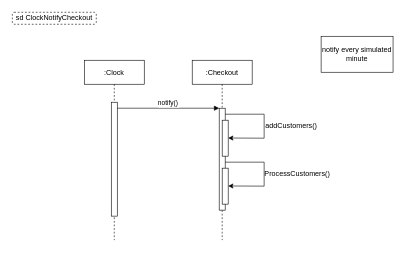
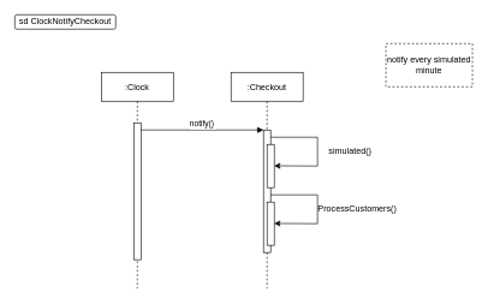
- <mxCell id="18" value="sd ClockNotifyCheckout" style="rounded=1;whiteSpace=wrap;html=1;dashed=1;" vertex="1" parent="1"><mxGeometry width="140" height="20" as="geometry" x="20" y="20" /></mxCell>
+ <mxCell id="18" value="sd ClockNotifyCheckout" style="rounded=1;whiteSpace=wrap;html=1;" vertex="1" parent="1"><mxGeometry width="140" height="20" as="geometry" x="20" y="20" /></mxCell>
- <mxCell id="17" value="notify every simulated minute" style="rounded=0;whiteSpace=wrap;html=1;" vertex="1" parent="1"><mxGeometry x="535" y="60" width="120" height="60" as="geometry" /></mxCell>
+ <mxCell id="17" value="notify every simulated minute" style="rounded=0;whiteSpace=wrap;html=1;dashed=1;" vertex="1" parent="1"><mxGeometry x="535" y="60" width="120" height="60" as="geometry" /></mxCell>
- <mxCell id="14" value="addCustomers()" style="text;html=1;align=center;verticalAlign=middle;resizable=0;points=[];autosize=1;strokeColor=none;fillColor=none;" vertex="1" parent="1"><mxGeometry x="435" y="200" width="100" height="20" as="geometry" /></mxCell>
+ <mxCell id="14" value="simulated()" style="text;html=1;align=center;verticalAlign=middle;resizable=0;points=[];autosize=1;strokeColor=none;fillColor=none;" vertex="1" parent="1"><mxGeometry x="435" y="200" width="100" height="20" as="geometry" /></mxCell>
